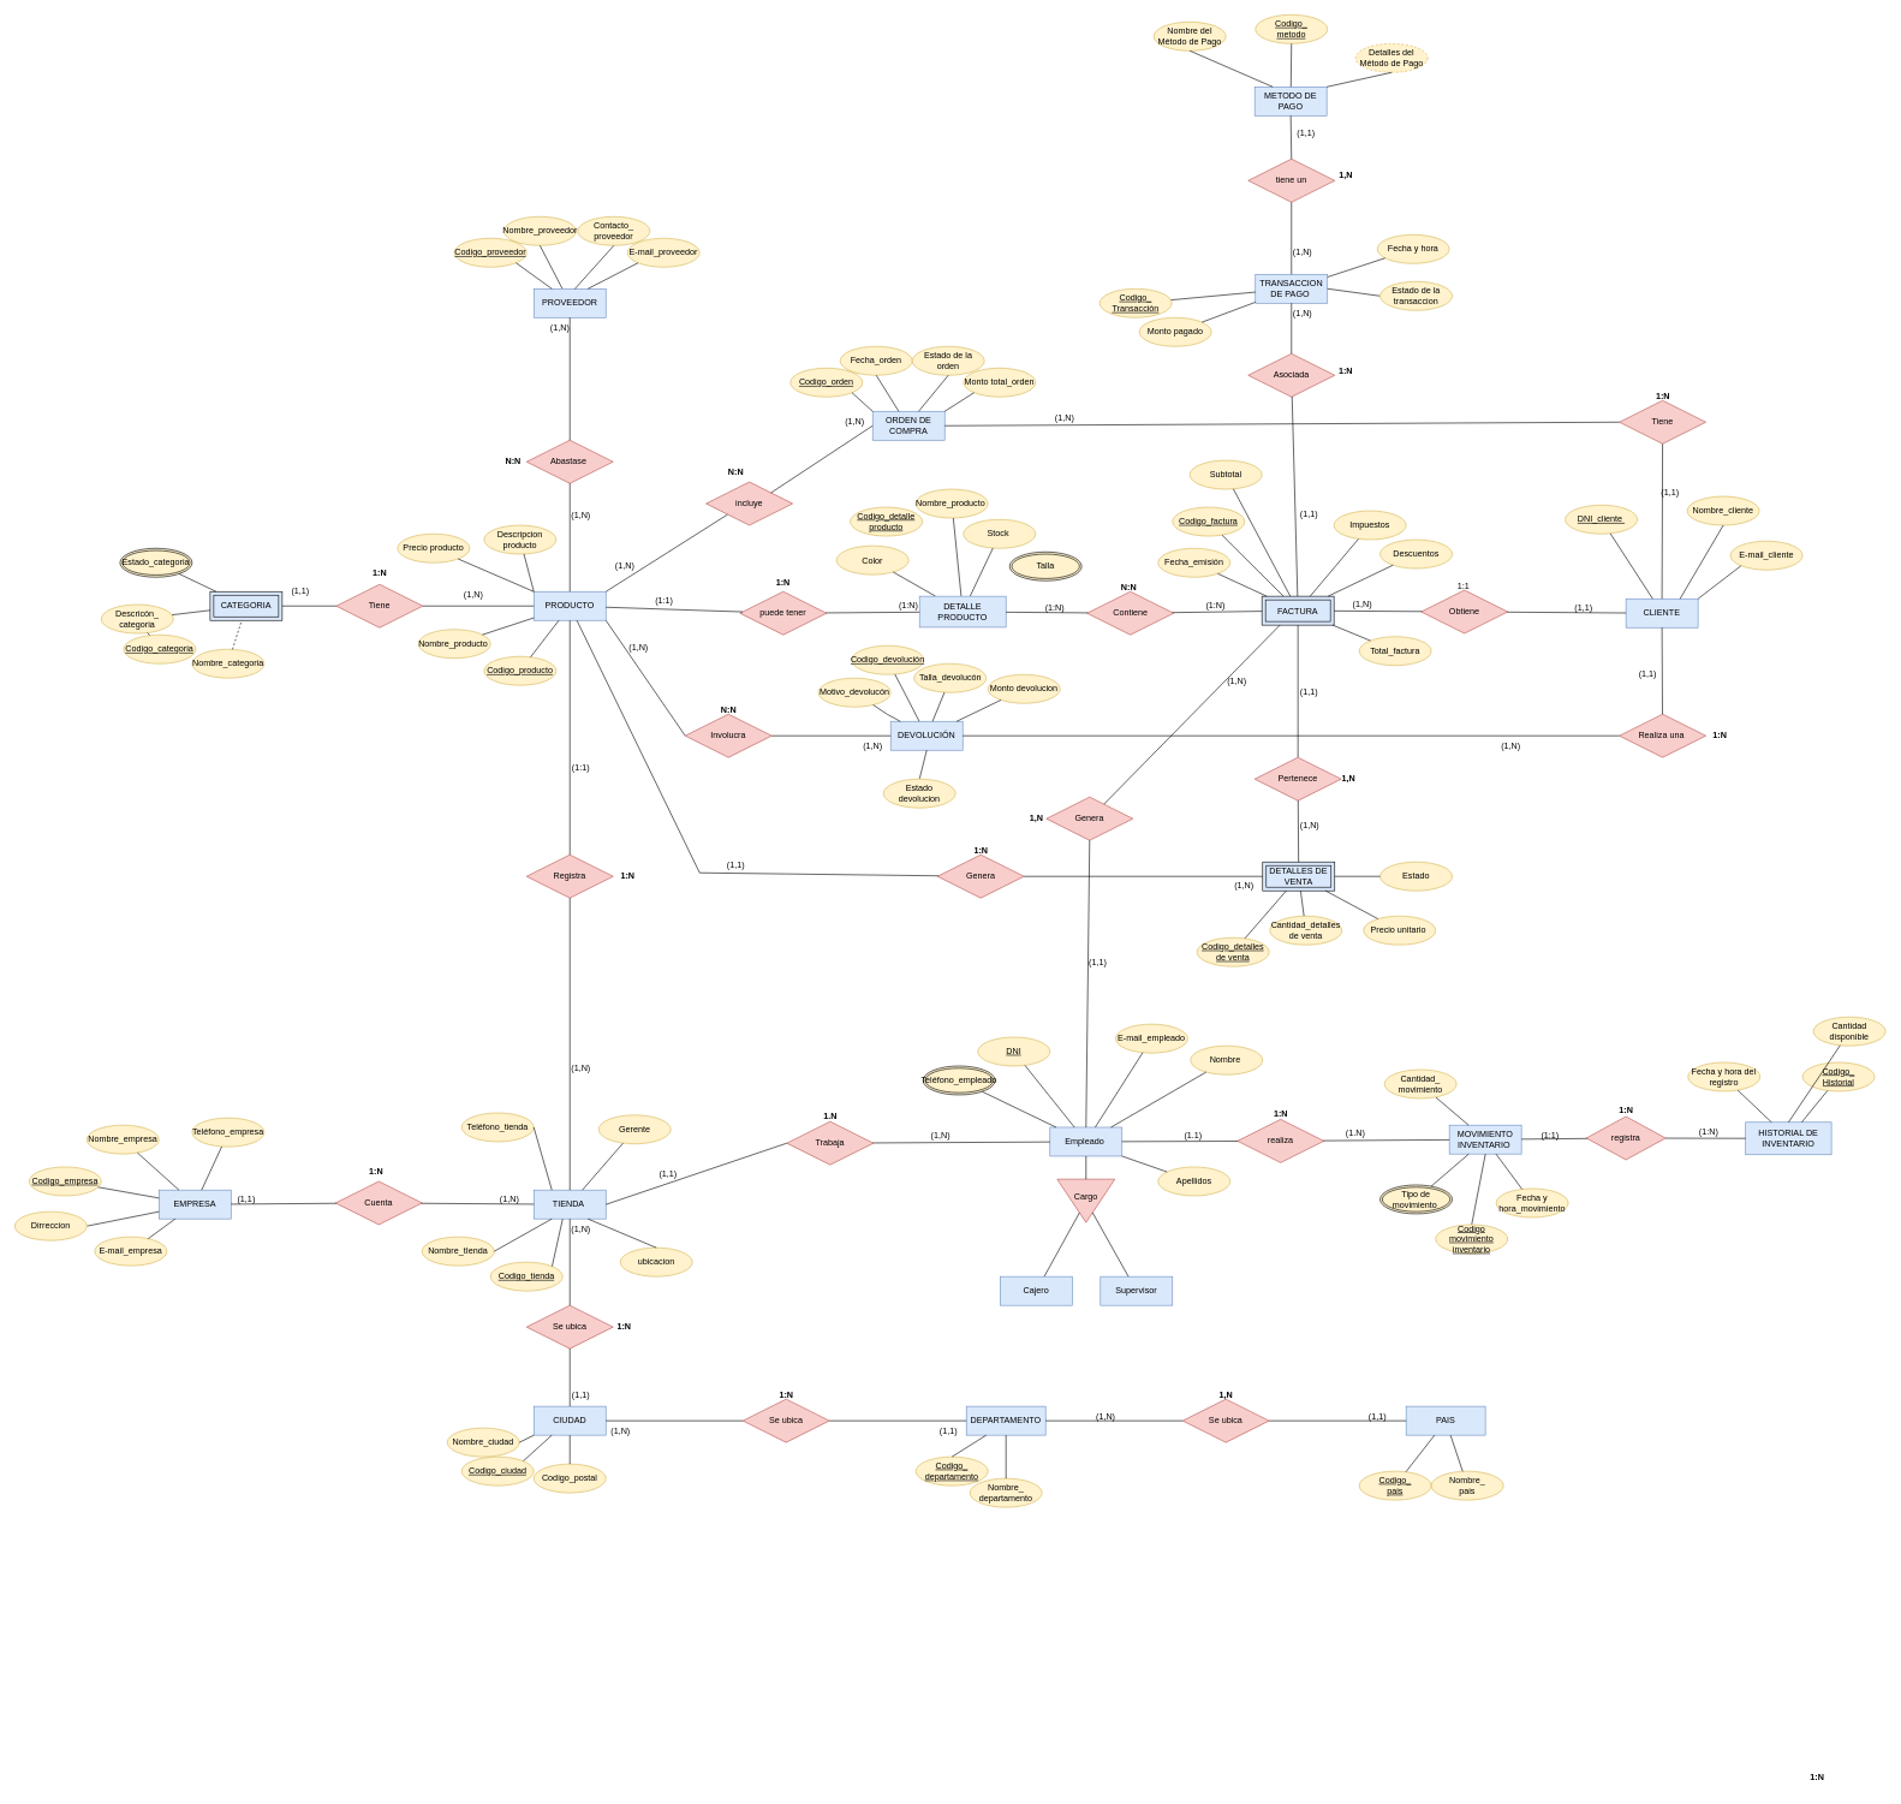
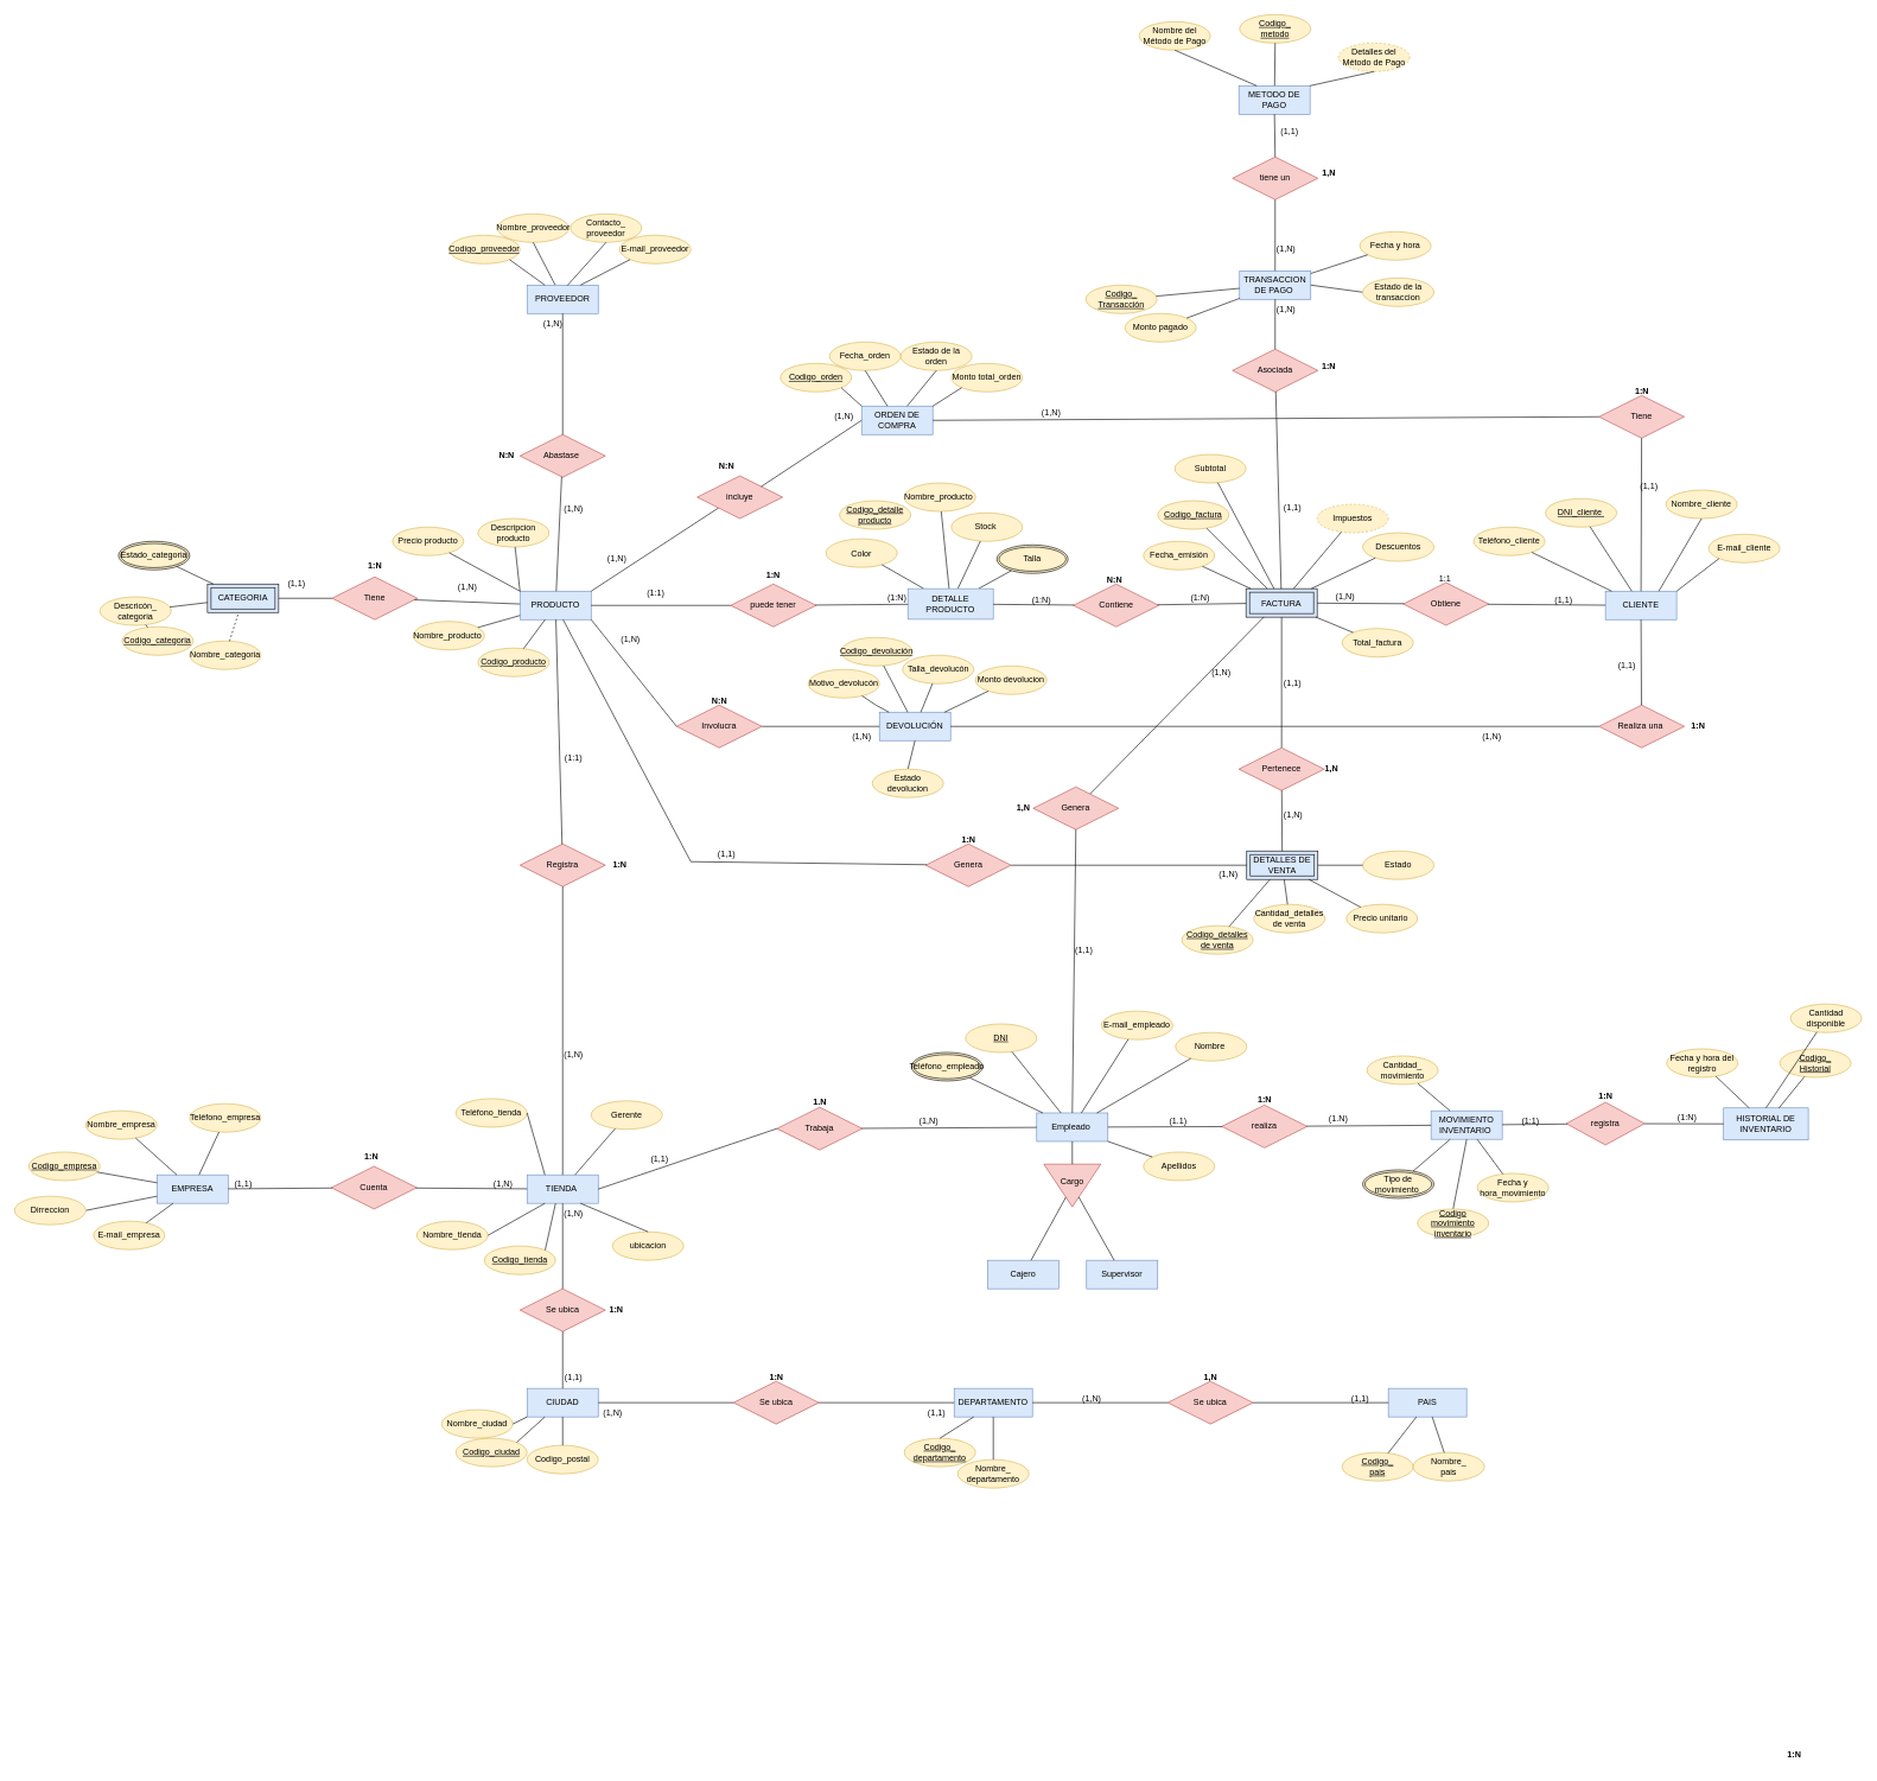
- <mxCell id="208" value="Impuestos" style="ellipse;whiteSpace=wrap;html=1;align=center;fillColor=#fff2cc;strokeColor=#d6b656;" vertex="1" parent="1"><mxGeometry x="1850" y="708" width="100" height="40" as="geometry" /></mxCell>
+ <mxCell id="208" value="Impuestos" style="ellipse;whiteSpace=wrap;html=1;align=center;fillColor=#fff2cc;strokeColor=#d6b656;dashed=1;" vertex="1" parent="1"><mxGeometry x="1850" y="708" width="100" height="40" as="geometry" /></mxCell>
+ <mxCell id="164" value="Teléfono_cliente" style="ellipse;whiteSpace=wrap;html=1;align=center;fillColor=#fff2cc;strokeColor=#d6b656;" vertex="1" parent="1"><mxGeometry x="2070" y="740" width="100" height="40" as="geometry" /></mxCell>
+ <mxCell id="165" value="" style="endArrow=none;html=1;rounded=0;" edge="1" parent="1" source="164" target="98"><mxGeometry relative="1" as="geometry"><mxPoint x="2179.996" y="801.71" as="sourcePoint" /><mxPoint x="2654.81" y="632.5" as="targetPoint" /></mxGeometry></mxCell>
+ <mxCell id="158" value="" style="endArrow=none;html=1;rounded=0;" edge="1" parent="1" source="219" target="220"><mxGeometry relative="1" as="geometry"><mxPoint x="1326" y="672.5" as="sourcePoint" /><mxPoint x="1332" y="732.5" as="targetPoint" /></mxGeometry></mxCell>
- <mxCell id="74" value="PRODUCTO" style="whiteSpace=wrap;html=1;align=center;fillColor=#dae8fc;strokeColor=#6c8ebf;" vertex="1" parent="1"><mxGeometry x="740" y="820" width="100" height="40" as="geometry" /></mxCell>
+ <mxCell id="74" value="PRODUCTO" style="whiteSpace=wrap;html=1;align=center;fillColor=#dae8fc;strokeColor=#6c8ebf;" vertex="1" parent="1"><mxGeometry x="730" y="830" width="100" height="40" as="geometry" /></mxCell>
